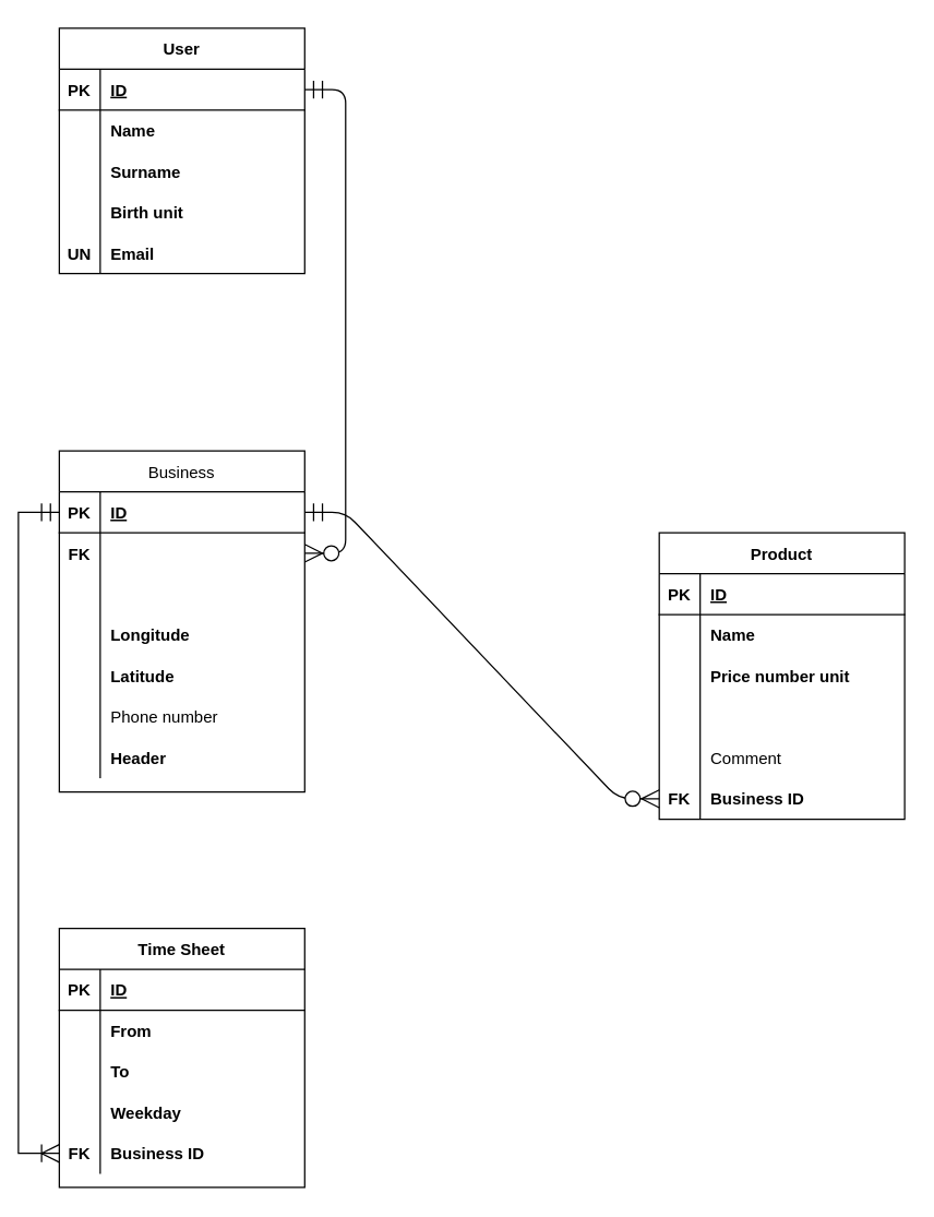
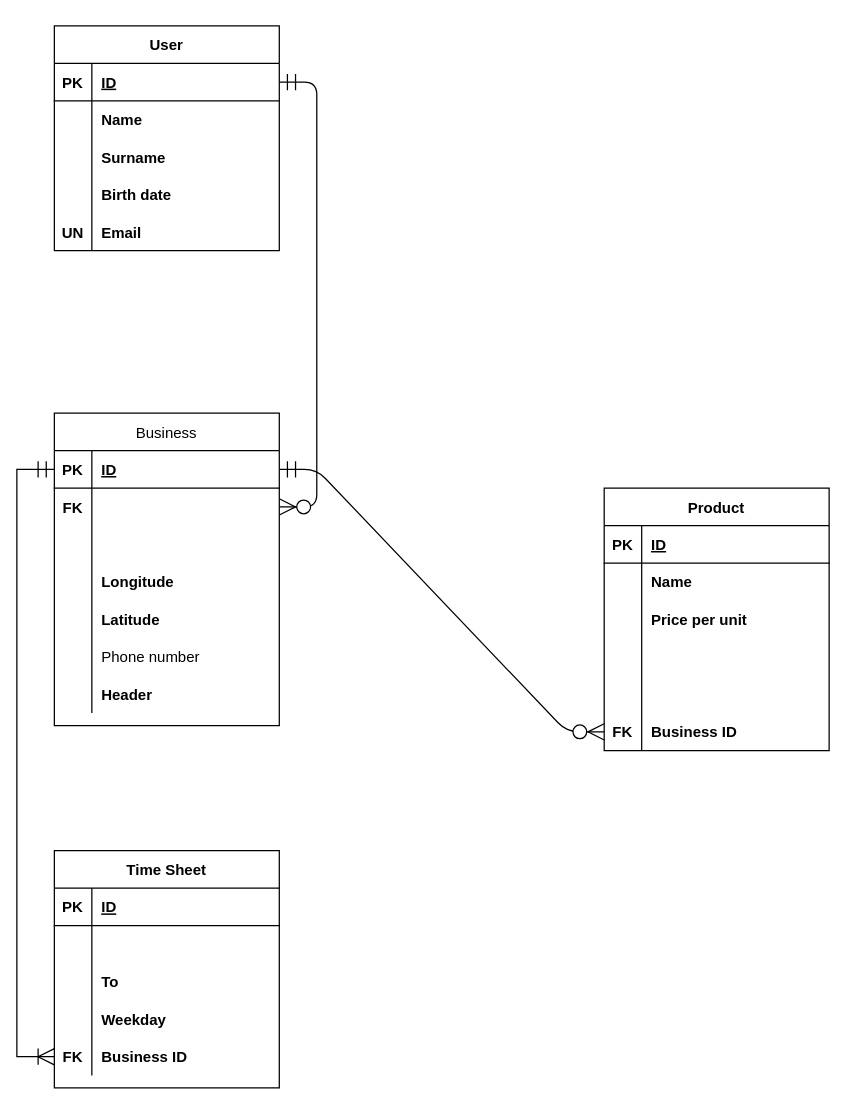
- <mxCell id="14" value="Birth unit" style="shape=partialRectangle;connectable=0;fillColor=none;top=0;left=0;bottom=0;right=0;align=left;spacingLeft=6;overflow=hidden;fontStyle=1" parent="12" vertex="1"><mxGeometry x="30" width="150" height="30" as="geometry" /></mxCell>
+ <mxCell id="14" value="Birth date" style="shape=partialRectangle;connectable=0;fillColor=none;top=0;left=0;bottom=0;right=0;align=left;spacingLeft=6;overflow=hidden;fontStyle=1" parent="12" vertex="1"><mxGeometry x="30" width="150" height="30" as="geometry" /></mxCell>
- <mxCell id="65" value="Price number unit" style="shape=partialRectangle;connectable=0;fillColor=none;top=0;left=0;bottom=0;right=0;align=left;spacingLeft=6;overflow=hidden;fontStyle=1" vertex="1" parent="63"><mxGeometry x="30" width="150" height="30" as="geometry" /></mxCell>
+ <mxCell id="65" value="Price per unit" style="shape=partialRectangle;connectable=0;fillColor=none;top=0;left=0;bottom=0;right=0;align=left;spacingLeft=6;overflow=hidden;fontStyle=1" vertex="1" parent="63"><mxGeometry x="30" width="150" height="30" as="geometry" /></mxCell>
- <mxCell id="70" value="Comment" style="shape=partialRectangle;connectable=0;fillColor=none;top=0;left=0;bottom=0;right=0;align=left;spacingLeft=6;overflow=hidden;fontStyle=0" vertex="1" parent="68"><mxGeometry x="30" width="150" height="30" as="geometry" /></mxCell>
- <mxCell id="46" value="From" style="shape=partialRectangle;connectable=0;fillColor=none;top=0;left=0;bottom=0;right=0;align=left;spacingLeft=6;overflow=hidden;fontStyle=1" parent="44" vertex="1"><mxGeometry x="30" width="150" height="30" as="geometry" /></mxCell>
